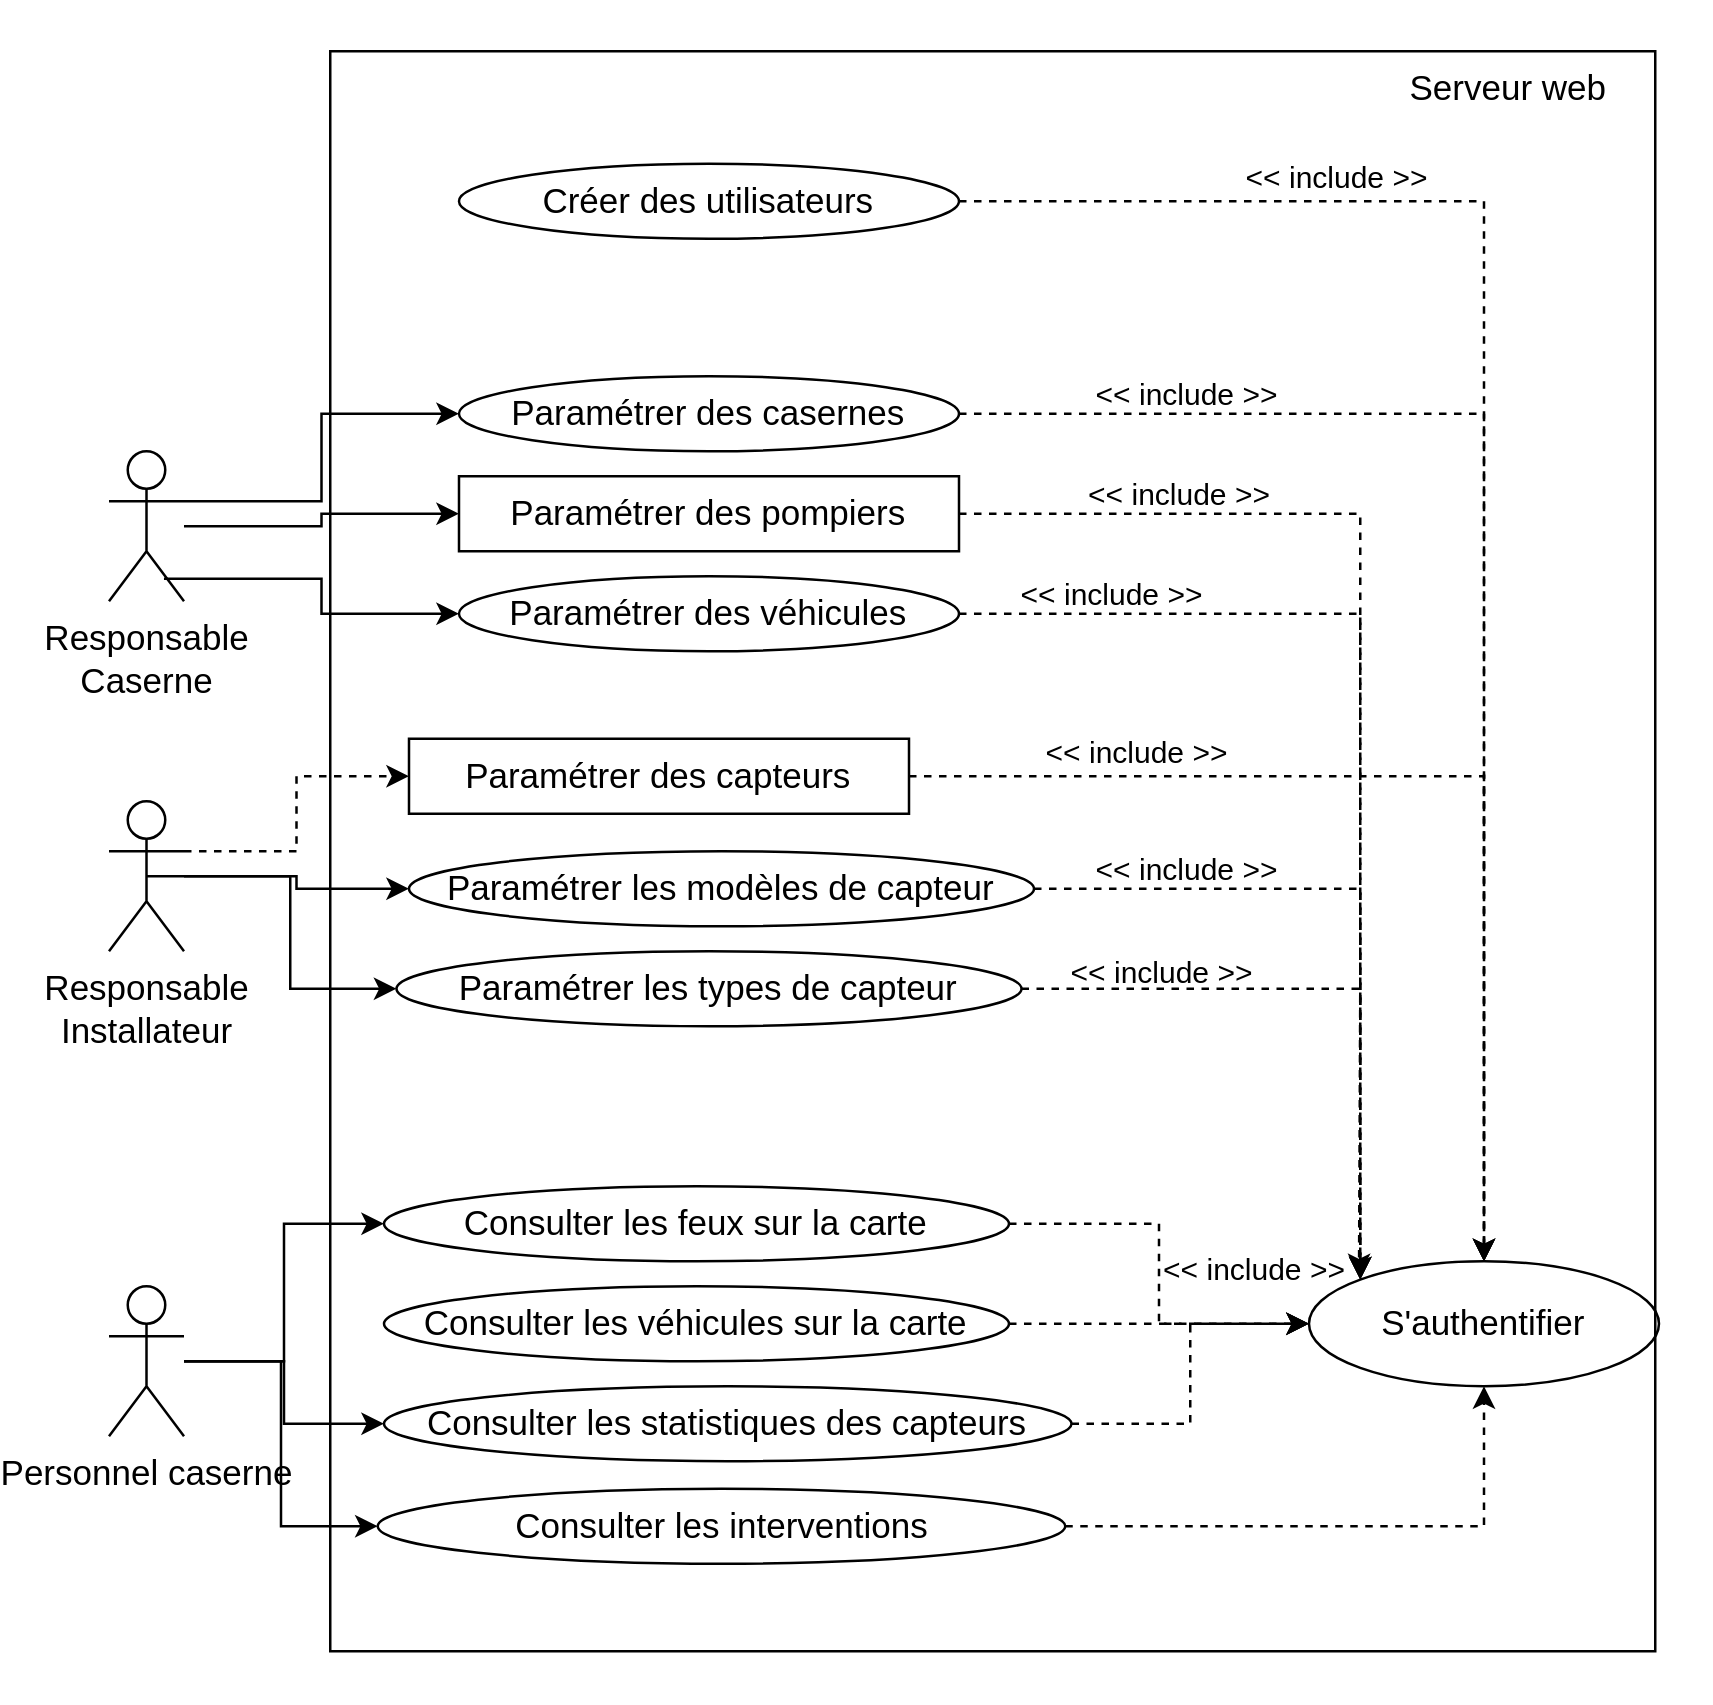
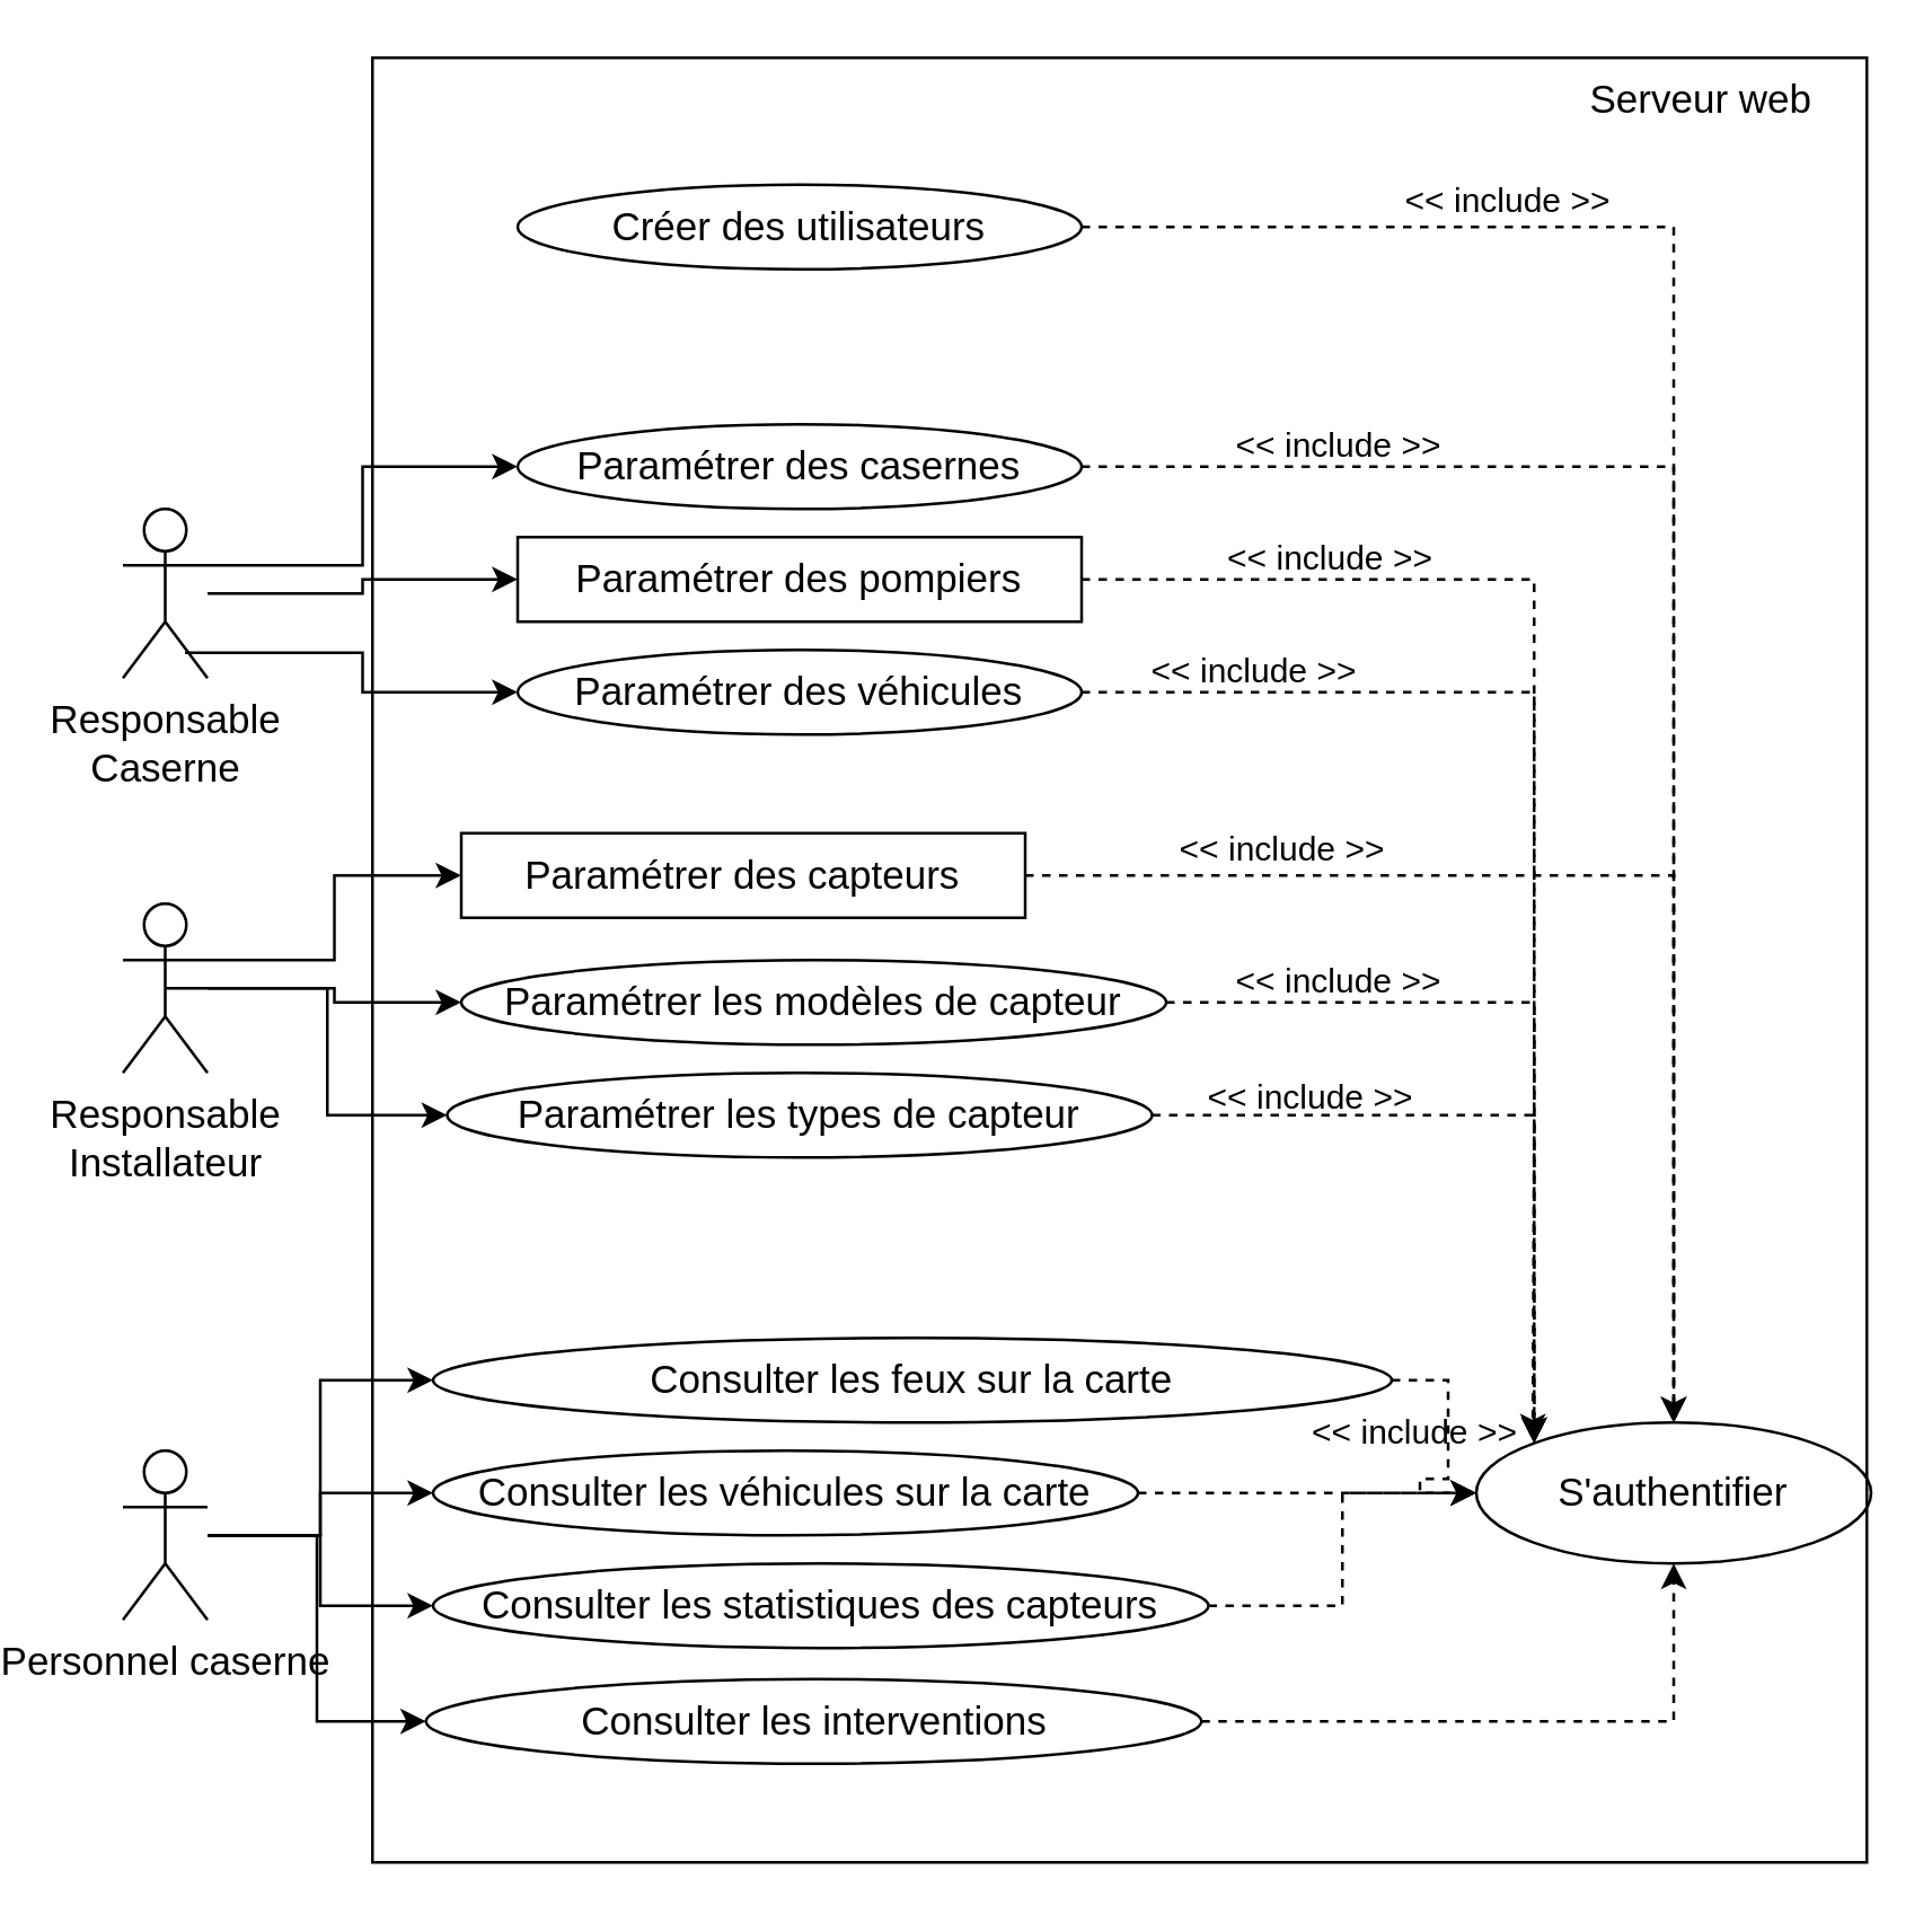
- <mxCell id="17" style="edgeStyle=orthogonalEdgeStyle;rounded=0;orthogonalLoop=1;jettySize=auto;html=1;exitX=1;exitY=0.333;exitDx=0;exitDy=0;exitPerimeter=0;entryX=0;entryY=0.5;entryDx=0;entryDy=0;fontSize=12;endArrow=classic;endFill=1;dashed=1;" parent="1" source="20" target="32" edge="1"><mxGeometry relative="1" as="geometry" /></mxCell>
+ <mxCell id="17" style="edgeStyle=orthogonalEdgeStyle;rounded=0;orthogonalLoop=1;jettySize=auto;html=1;exitX=1;exitY=0.333;exitDx=0;exitDy=0;exitPerimeter=0;entryX=0;entryY=0.5;entryDx=0;entryDy=0;fontSize=12;endArrow=classic;endFill=1;" parent="1" source="20" target="32" edge="1"><mxGeometry relative="1" as="geometry" /></mxCell>
- <mxCell id="41" value="Consulter les feux sur la carte" style="ellipse;whiteSpace=wrap;html=1;fontSize=14;fillColor=none;" parent="1" vertex="1"><mxGeometry x="130" y="474" width="250" height="30" as="geometry" /></mxCell>
+ <mxCell id="41" value="Consulter les feux sur la carte" style="ellipse;whiteSpace=wrap;html=1;fontSize=14;fillColor=none;" parent="1" vertex="1"><mxGeometry x="130" y="474" width="340" height="30" as="geometry" /></mxCell>
+ <mxCell id="7" style="edgeStyle=orthogonalEdgeStyle;rounded=0;orthogonalLoop=1;jettySize=auto;html=1;entryX=0;entryY=0.5;entryDx=0;entryDy=0;fontSize=12;endArrow=classic;endFill=1;" parent="1" source="10" target="43" edge="1"><mxGeometry relative="1" as="geometry" /></mxCell>
